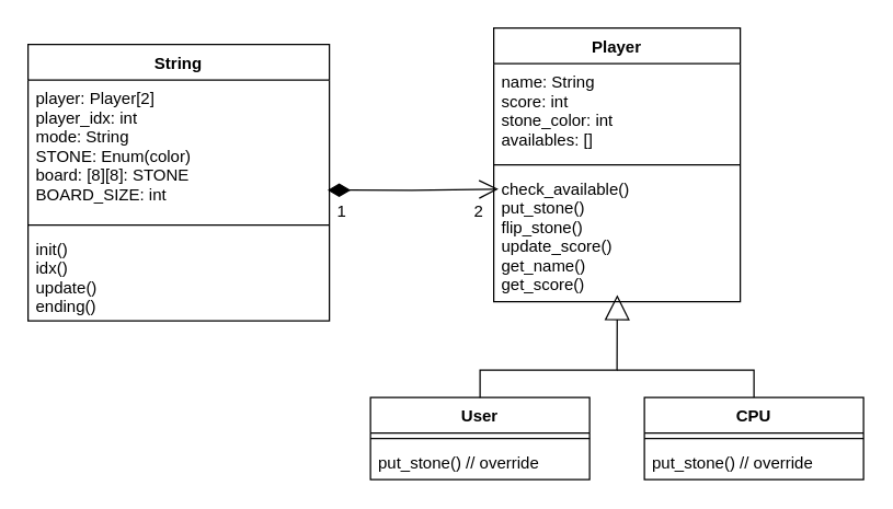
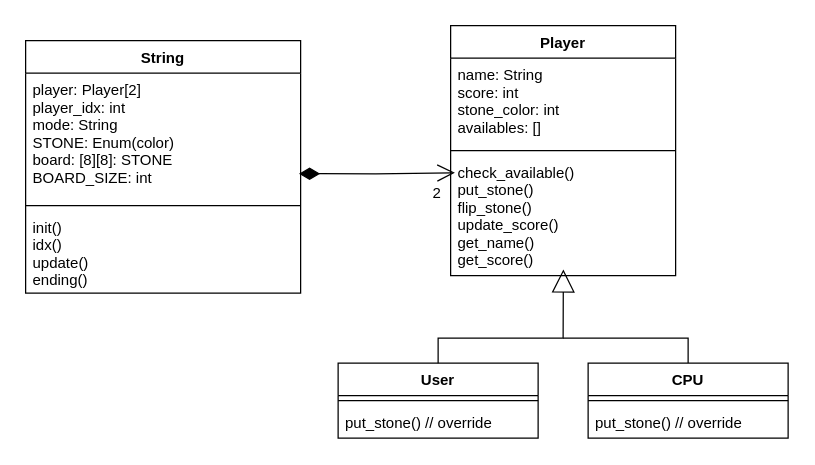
- <mxCell id="20" value="1" style="text;strokeColor=none;fillColor=none;align=left;verticalAlign=top;spacingLeft=4;spacingRight=4;overflow=hidden;rotatable=0;points=[[0,0.5],[1,0.5]];portConstraint=eastwest;" parent="1" vertex="1"><mxGeometry x="240" y="140" width="20" height="26" as="geometry" /></mxCell>
